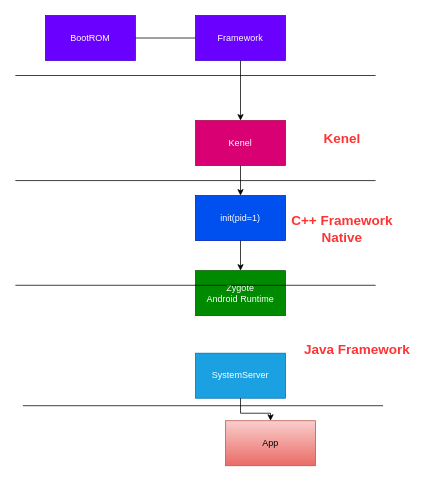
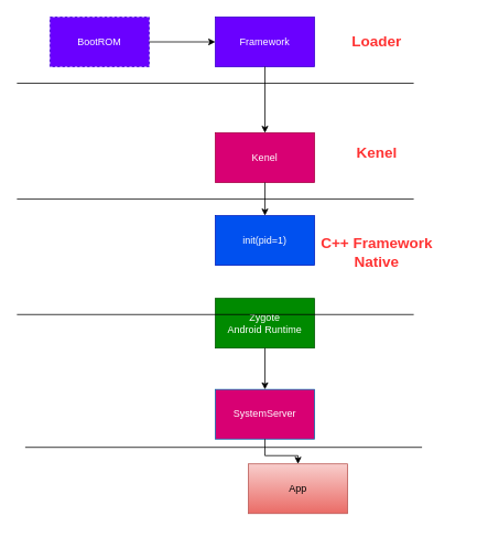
- <mxCell id="3" value="BootROM" style="rounded=0;whiteSpace=wrap;html=1;fillColor=#6a00ff;strokeColor=#3700CC;fontColor=#ffffff;" parent="2" vertex="1"><mxGeometry x="40" width="120" height="60" as="geometry" /></mxCell>
+ <mxCell id="3" value="BootROM" style="rounded=0;whiteSpace=wrap;html=1;fillColor=#6a00ff;strokeColor=#3700CC;fontColor=#ffffff;dashed=1;" parent="2" vertex="1"><mxGeometry x="40" width="120" height="60" as="geometry" /></mxCell>
- <mxCell id="5" value="" style="edgeStyle=orthogonalEdgeStyle;rounded=0;orthogonalLoop=1;jettySize=auto;html=1;endArrow=none;" parent="2" source="3" target="4" edge="1"><mxGeometry relative="1" as="geometry" /></mxCell>
+ <mxCell id="5" value="" style="edgeStyle=orthogonalEdgeStyle;rounded=0;orthogonalLoop=1;jettySize=auto;html=1;" parent="2" source="3" target="4" edge="1"><mxGeometry relative="1" as="geometry" /></mxCell>
+ <mxCell id="17" value="Loader" style="text;html=1;align=center;verticalAlign=middle;resizable=0;points=[];autosize=1;fontStyle=1;fontColor=#FF3333;fontSize=18;" parent="2" vertex="1"><mxGeometry x="395" y="15" width="80" height="30" as="geometry" /></mxCell>
- <mxCell id="11" value="" style="edgeStyle=orthogonalEdgeStyle;rounded=0;orthogonalLoop=1;jettySize=auto;html=1;fontSize=18;fontColor=#FF3333;" parent="2" source="8" target="10" edge="1"><mxGeometry relative="1" as="geometry" /></mxCell>
+ <mxCell id="13" value="" style="edgeStyle=orthogonalEdgeStyle;rounded=0;orthogonalLoop=1;jettySize=auto;html=1;fontSize=18;fontColor=#FF3333;" parent="2" source="10" target="12" edge="1"><mxGeometry relative="1" as="geometry" /></mxCell>
- <mxCell id="23" value="Java Framework" style="text;html=1;align=center;verticalAlign=middle;resizable=0;points=[];autosize=1;fontStyle=1;fontColor=#FF3333;fontSize=18;" parent="2" vertex="1"><mxGeometry x="375" y="430" width="160" height="30" as="geometry" /></mxCell>
- <mxCell id="12" value="SystemServer" style="rounded=0;whiteSpace=wrap;html=1;fillColor=#1ba1e2;strokeColor=#006EAF;fontColor=#ffffff;" parent="2" vertex="1"><mxGeometry x="240" y="450" width="120" height="60" as="geometry" /></mxCell>
+ <mxCell id="12" value="SystemServer" style="rounded=0;whiteSpace=wrap;html=1;fillColor=#d80073;strokeColor=#006EAF;fontColor=#ffffff;" parent="2" vertex="1"><mxGeometry x="240" y="450" width="120" height="60" as="geometry" /></mxCell>
